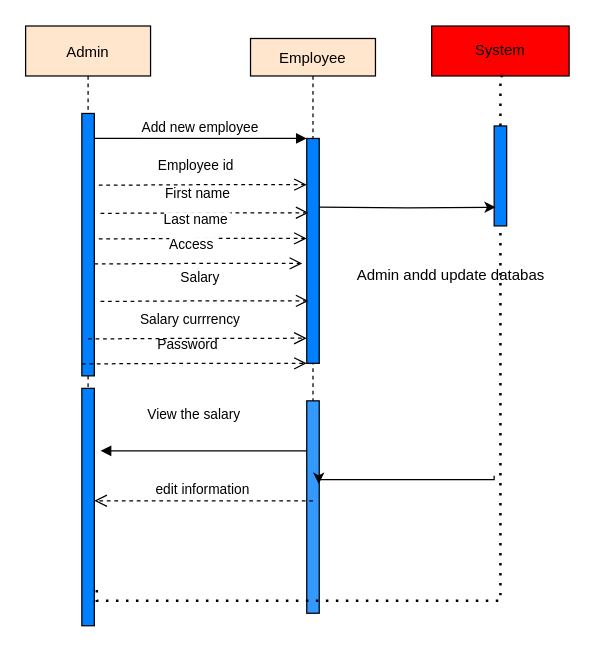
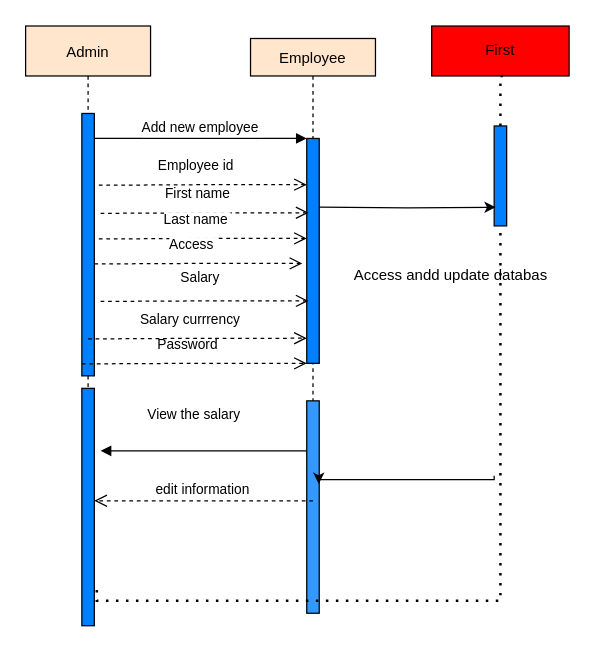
- <mxCell id="8" value="System" style="rounded=0;whiteSpace=wrap;html=1;fillColor=#FF0000;" parent="1" vertex="1"><mxGeometry x="345" y="20" width="110" height="40" as="geometry" /></mxCell>
+ <mxCell id="8" value="First" style="rounded=0;whiteSpace=wrap;html=1;fillColor=#FF0000;" parent="1" vertex="1"><mxGeometry x="345" y="20" width="110" height="40" as="geometry" /></mxCell>
- <mxCell id="24" value="Admin andd update databas" style="text;html=1;align=center;verticalAlign=middle;resizable=0;points=[];autosize=1;strokeColor=none;fillColor=none;" parent="1" vertex="1"><mxGeometry x="275" y="210" width="170" height="20" as="geometry" /></mxCell>
+ <mxCell id="24" value="Access andd update databas" style="text;html=1;align=center;verticalAlign=middle;resizable=0;points=[];autosize=1;strokeColor=none;fillColor=none;" parent="1" vertex="1"><mxGeometry x="275" y="210" width="170" height="20" as="geometry" /></mxCell>
